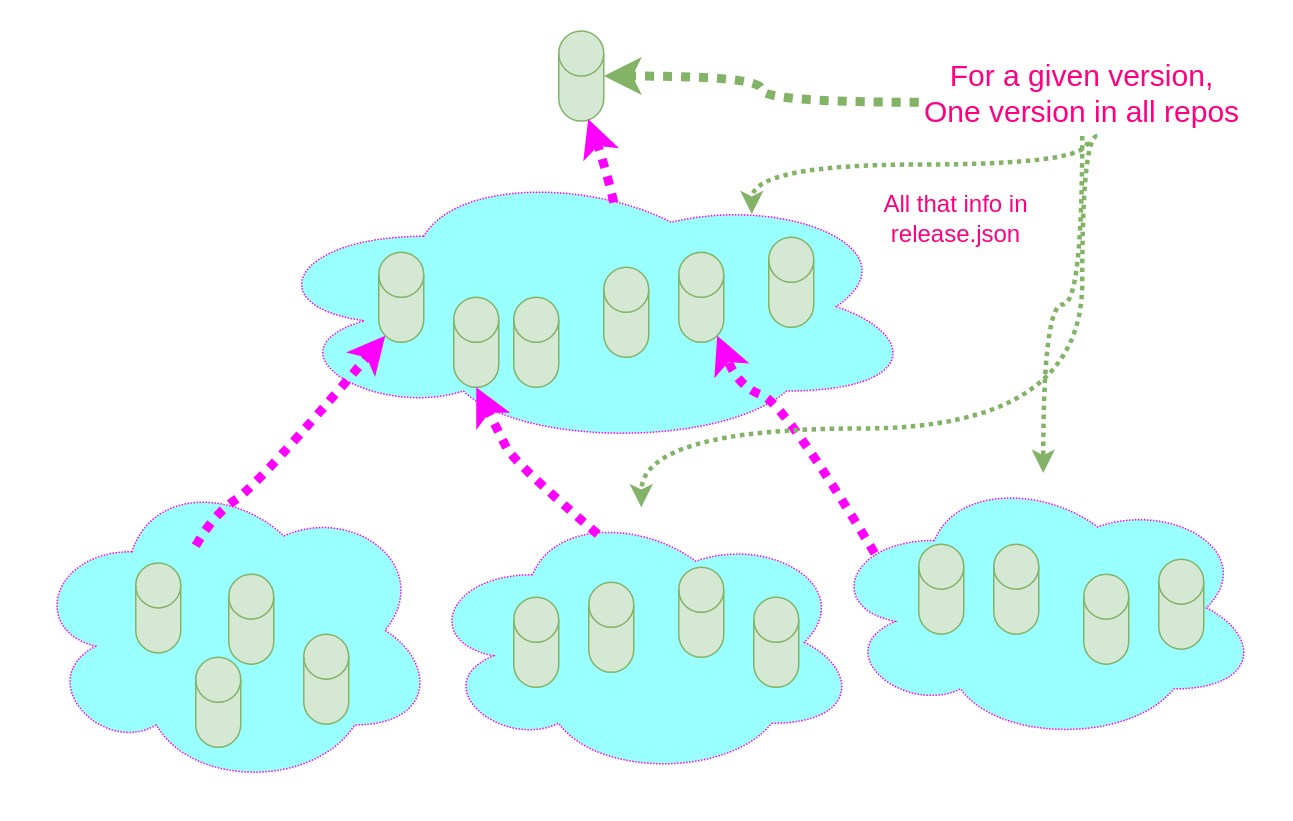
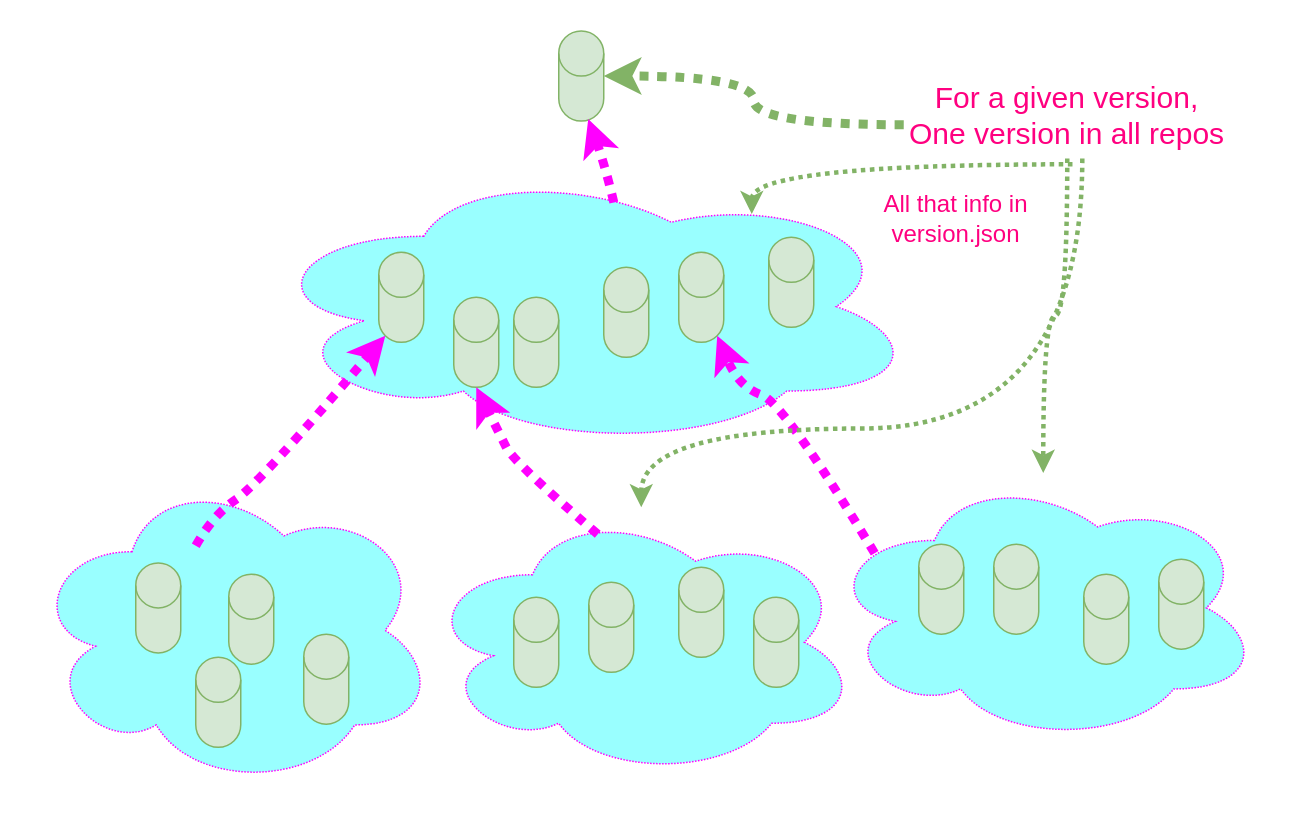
- <mxCell id="32" value="&lt;div style=&quot;font-size: 20px&quot;&gt;For a given version, &lt;br&gt;One version in all repos&lt;br&gt;&lt;/div&gt;&lt;div&gt;&lt;br&gt;&lt;/div&gt;" style="text;html=1;strokeColor=none;fillColor=none;align=center;verticalAlign=middle;whiteSpace=wrap;rounded=0;dashed=1;dashPattern=1 1;fontSize=11;fontColor=#FF0080;" vertex="1" parent="1"><mxGeometry x="612" y="45" width="218" height="45" as="geometry" /></mxCell>
+ <mxCell id="32" value="&lt;div style=&quot;font-size: 20px&quot;&gt;For a given version, &lt;br&gt;One version in all repos&lt;br&gt;&lt;/div&gt;&lt;div&gt;&lt;br&gt;&lt;/div&gt;" style="text;html=1;strokeColor=none;fillColor=none;align=center;verticalAlign=middle;whiteSpace=wrap;rounded=0;dashed=1;dashPattern=1 1;fontSize=11;fontColor=#FF0080;" vertex="1" parent="1"><mxGeometry x="602" y="60" width="218" height="45" as="geometry" /></mxCell>
- <mxCell id="2" value="&lt;font style=&quot;font-size: 16px&quot;&gt;All that info in release.json&lt;/font&gt;" style="text;html=1;strokeColor=none;fillColor=none;align=center;verticalAlign=middle;whiteSpace=wrap;rounded=0;dashed=1;dashPattern=1 1;fontSize=11;fontColor=#FF0080;" vertex="1" parent="1"><mxGeometry x="584" y="122.5" width="106" height="45" as="geometry" /></mxCell>
+ <mxCell id="2" value="&lt;font style=&quot;font-size: 16px&quot;&gt;All that info in version.json&lt;/font&gt;" style="text;html=1;strokeColor=none;fillColor=none;align=center;verticalAlign=middle;whiteSpace=wrap;rounded=0;dashed=1;dashPattern=1 1;fontSize=11;fontColor=#FF0080;" vertex="1" parent="1"><mxGeometry x="584" y="122.5" width="106" height="45" as="geometry" /></mxCell>
